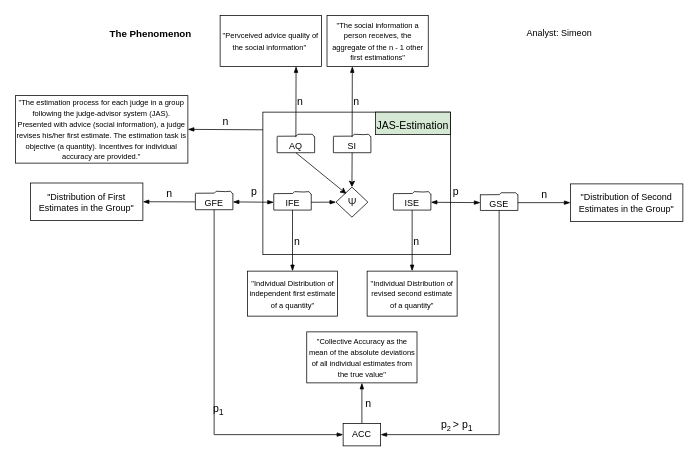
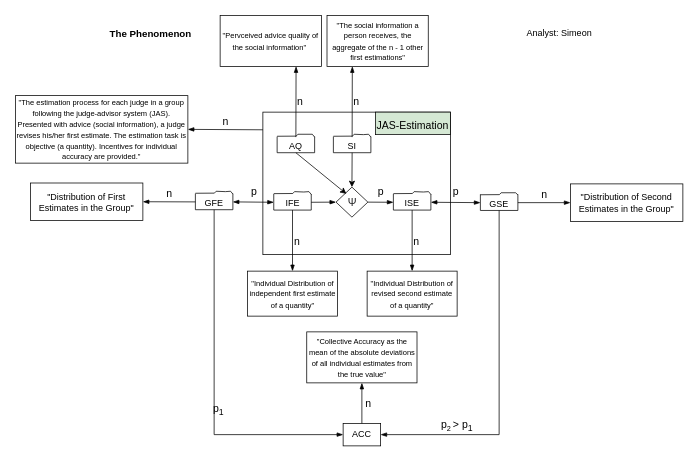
+ <mxCell id="16" value="&lt;font style=&quot;font-size: 14px;&quot;&gt;p&lt;/font&gt;" style="endArrow=blockThin;html=1;rounded=0;labelPosition=center;verticalLabelPosition=top;align=center;verticalAlign=bottom;spacingBottom=3;strokeWidth=1;endFill=1;exitX=1;exitY=0.5;exitDx=0;exitDy=0;labelBackgroundColor=none;entryX=0;entryY=0.5;entryDx=0;entryDy=0;" parent="2" source="17" target="11" edge="1"><mxGeometry width="50" height="50" relative="1" as="geometry"><mxPoint x="170.0" y="120" as="sourcePoint" /><mxPoint x="200" y="120" as="targetPoint" /></mxGeometry></mxCell>
